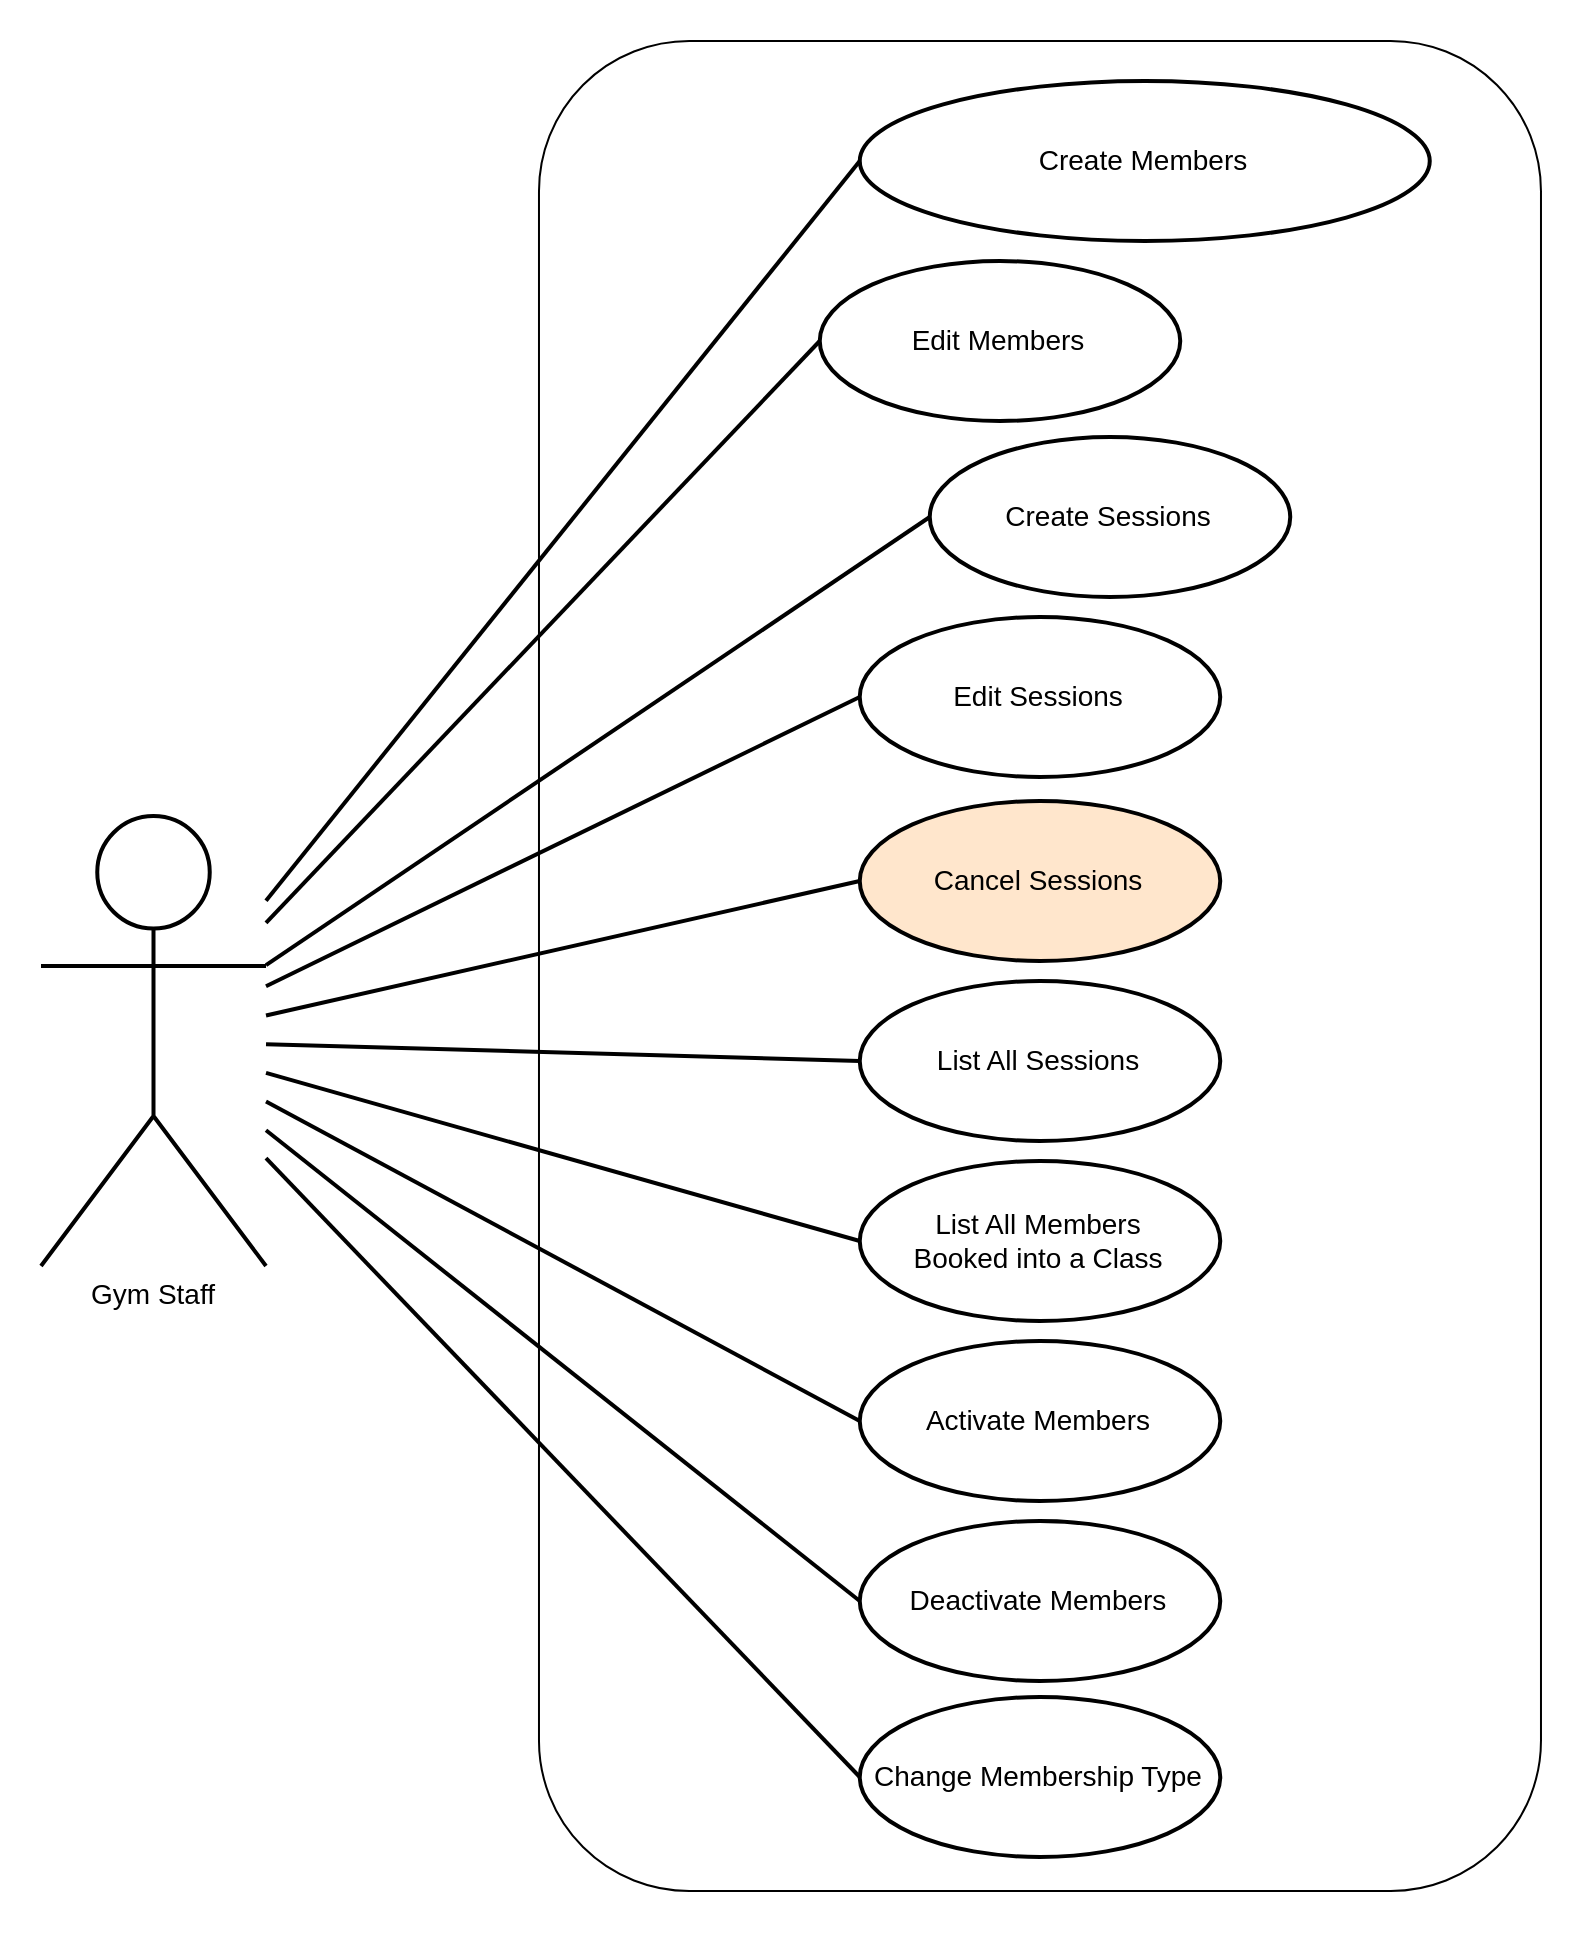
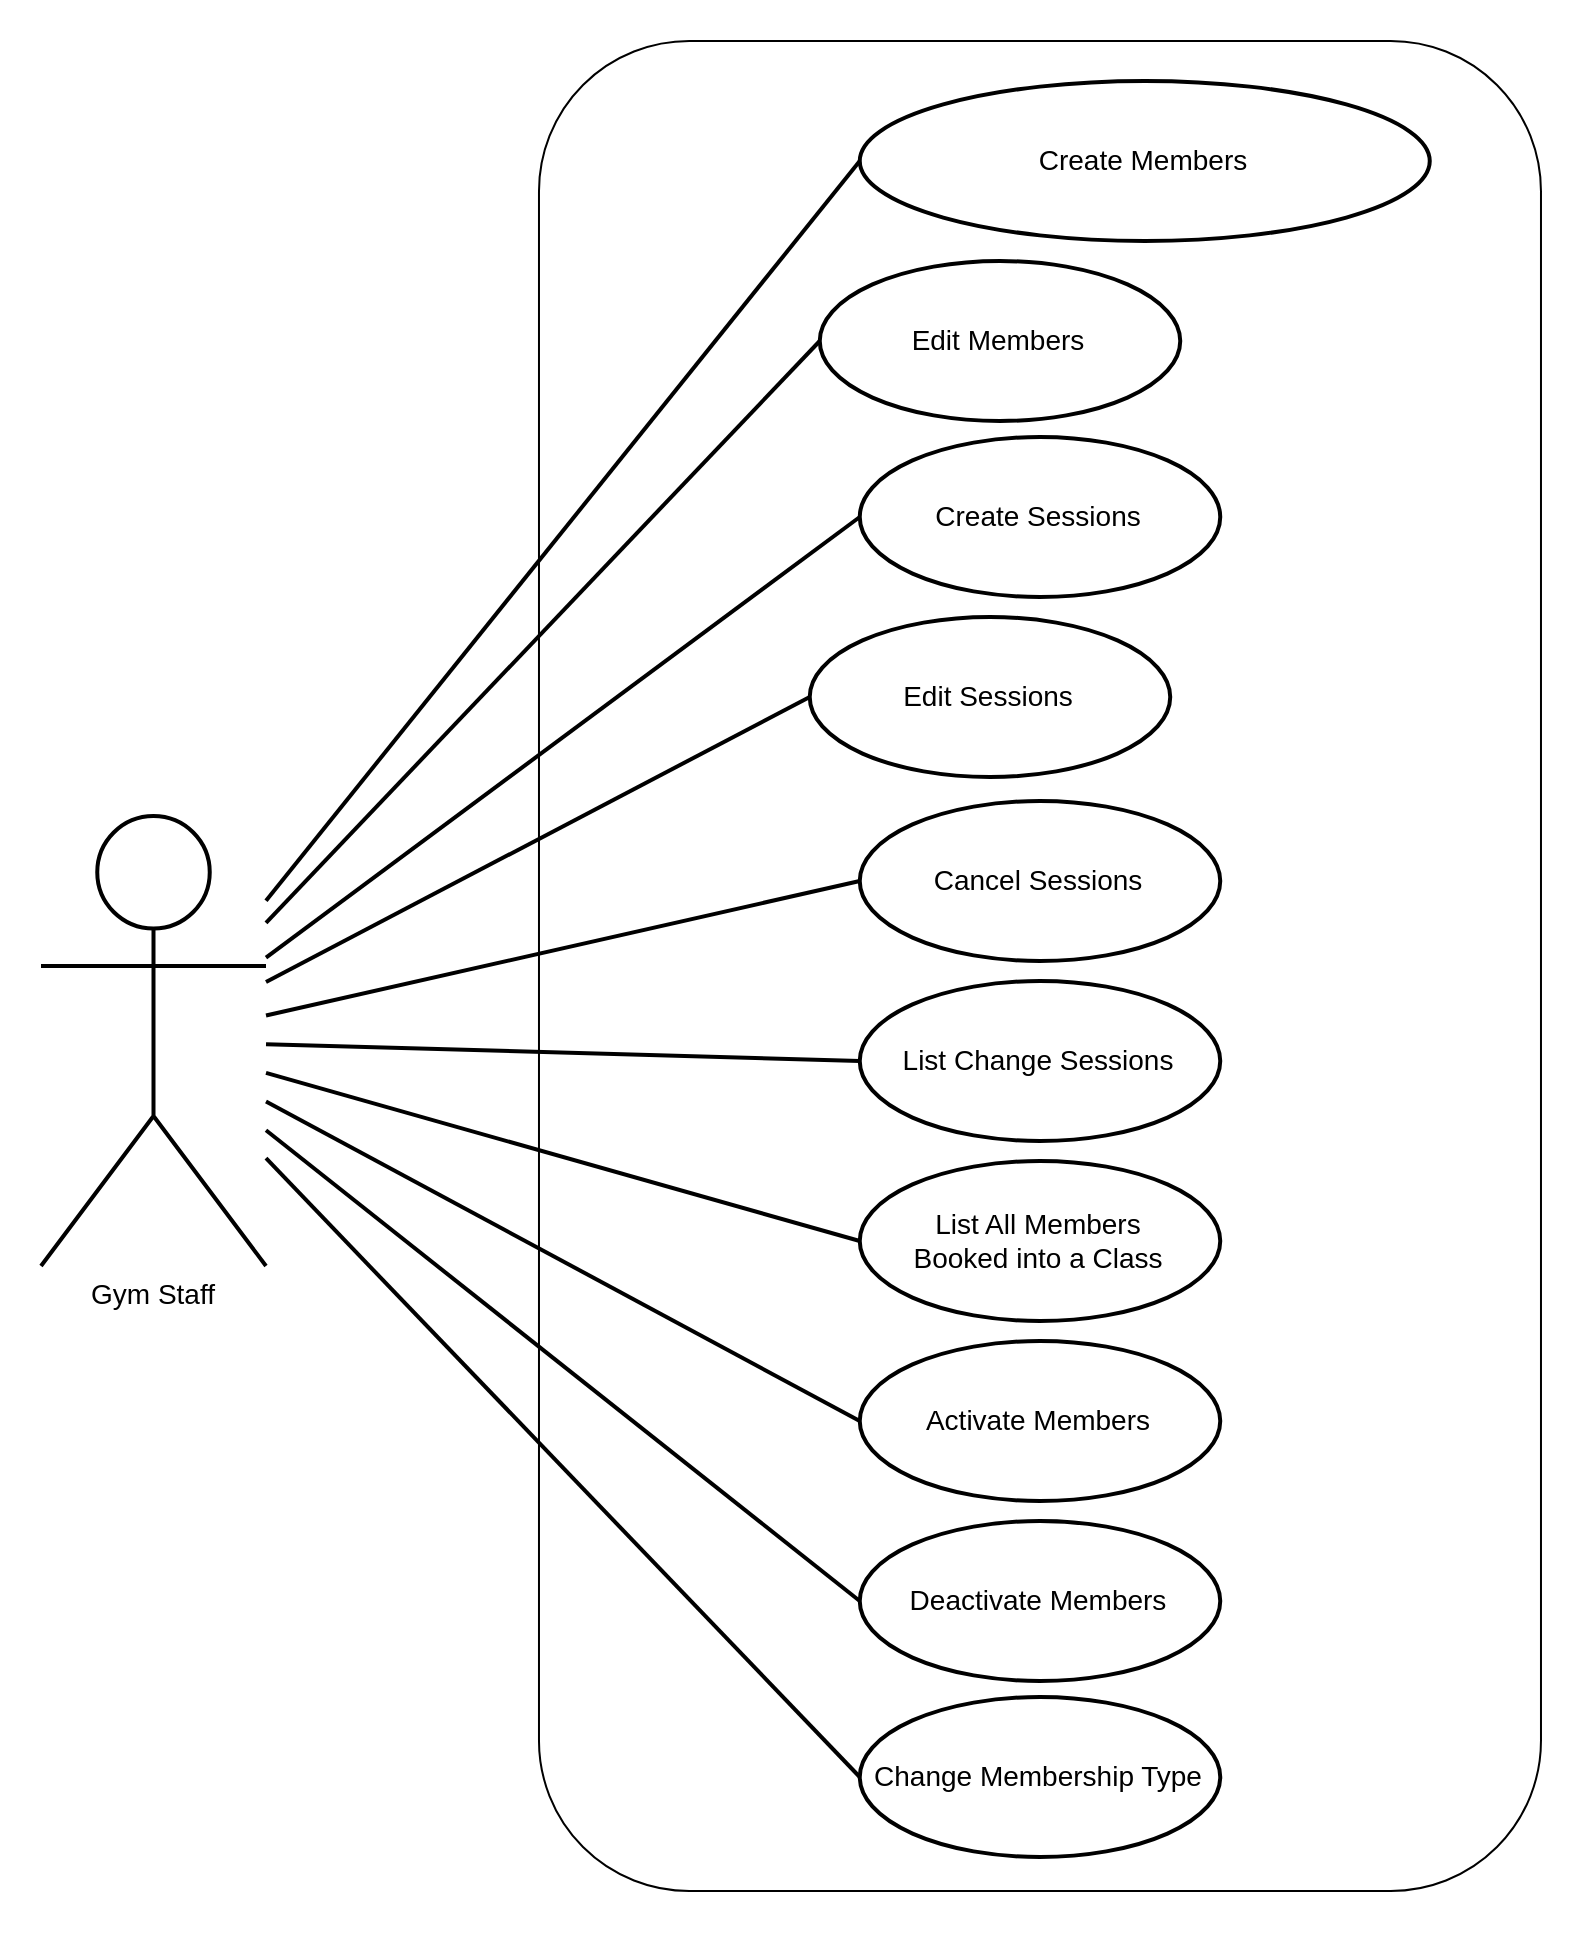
- <mxCell id="6" value="Create Sessions" style="ellipse;whiteSpace=wrap;html=1;fontFamily=Helvetica;fontSize=14;strokeWidth=2;" parent="1" vertex="1"><mxGeometry x="464.38" y="218" width="180.25" height="80" as="geometry" /></mxCell>
+ <mxCell id="6" value="Create Sessions" style="ellipse;whiteSpace=wrap;html=1;fontFamily=Helvetica;fontSize=14;strokeWidth=2;" parent="1" vertex="1"><mxGeometry x="429.38" y="218" width="180.25" height="80" as="geometry" /></mxCell>
- <mxCell id="7" value="Edit Sessions" style="ellipse;whiteSpace=wrap;html=1;fontFamily=Helvetica;fontSize=14;strokeWidth=2;" parent="1" vertex="1"><mxGeometry x="429.36" y="308" width="180.25" height="80" as="geometry" /></mxCell>
+ <mxCell id="7" value="Edit Sessions" style="ellipse;whiteSpace=wrap;html=1;fontFamily=Helvetica;fontSize=14;strokeWidth=2;" parent="1" vertex="1"><mxGeometry x="404.36" y="308" width="180.25" height="80" as="geometry" /></mxCell>
- <mxCell id="8" value="Cancel Sessions" style="ellipse;whiteSpace=wrap;html=1;fontFamily=Helvetica;fontSize=14;strokeWidth=2;fillColor=#ffe6cc;" parent="1" vertex="1"><mxGeometry x="429.38" y="400" width="180.25" height="80" as="geometry" /></mxCell>
+ <mxCell id="8" value="Cancel Sessions" style="ellipse;whiteSpace=wrap;html=1;fontFamily=Helvetica;fontSize=14;strokeWidth=2;" parent="1" vertex="1"><mxGeometry x="429.38" y="400" width="180.25" height="80" as="geometry" /></mxCell>
- <mxCell id="9" value="List All Sessions" style="ellipse;whiteSpace=wrap;html=1;fontFamily=Helvetica;fontSize=14;strokeWidth=2;" parent="1" vertex="1"><mxGeometry x="429.37" y="490" width="180.25" height="80" as="geometry" /></mxCell>
+ <mxCell id="9" value="List Change Sessions" style="ellipse;whiteSpace=wrap;html=1;fontFamily=Helvetica;fontSize=14;strokeWidth=2;" parent="1" vertex="1"><mxGeometry x="429.37" y="490" width="180.25" height="80" as="geometry" /></mxCell>
